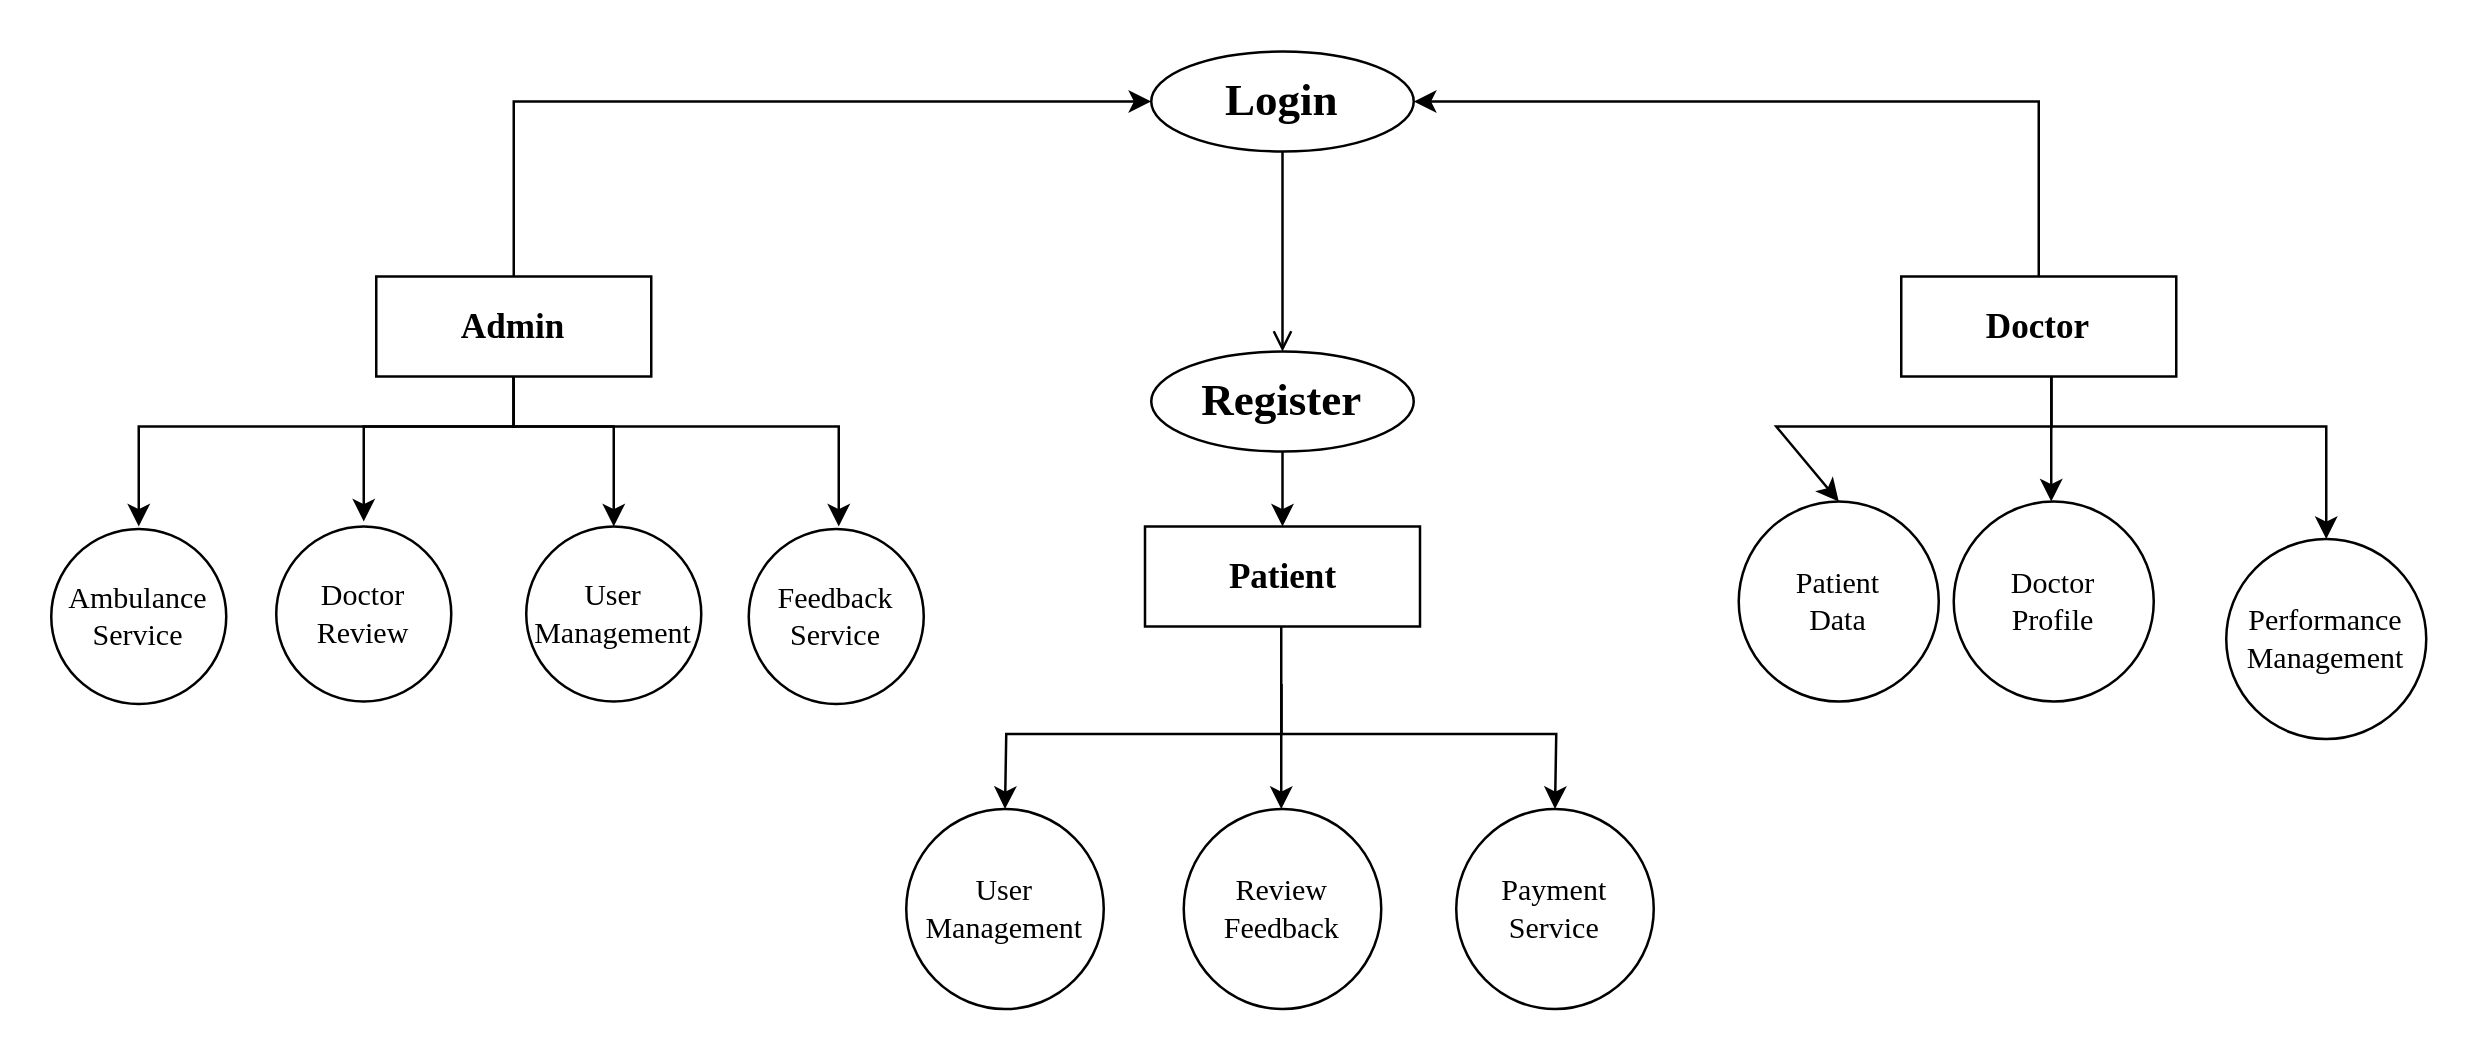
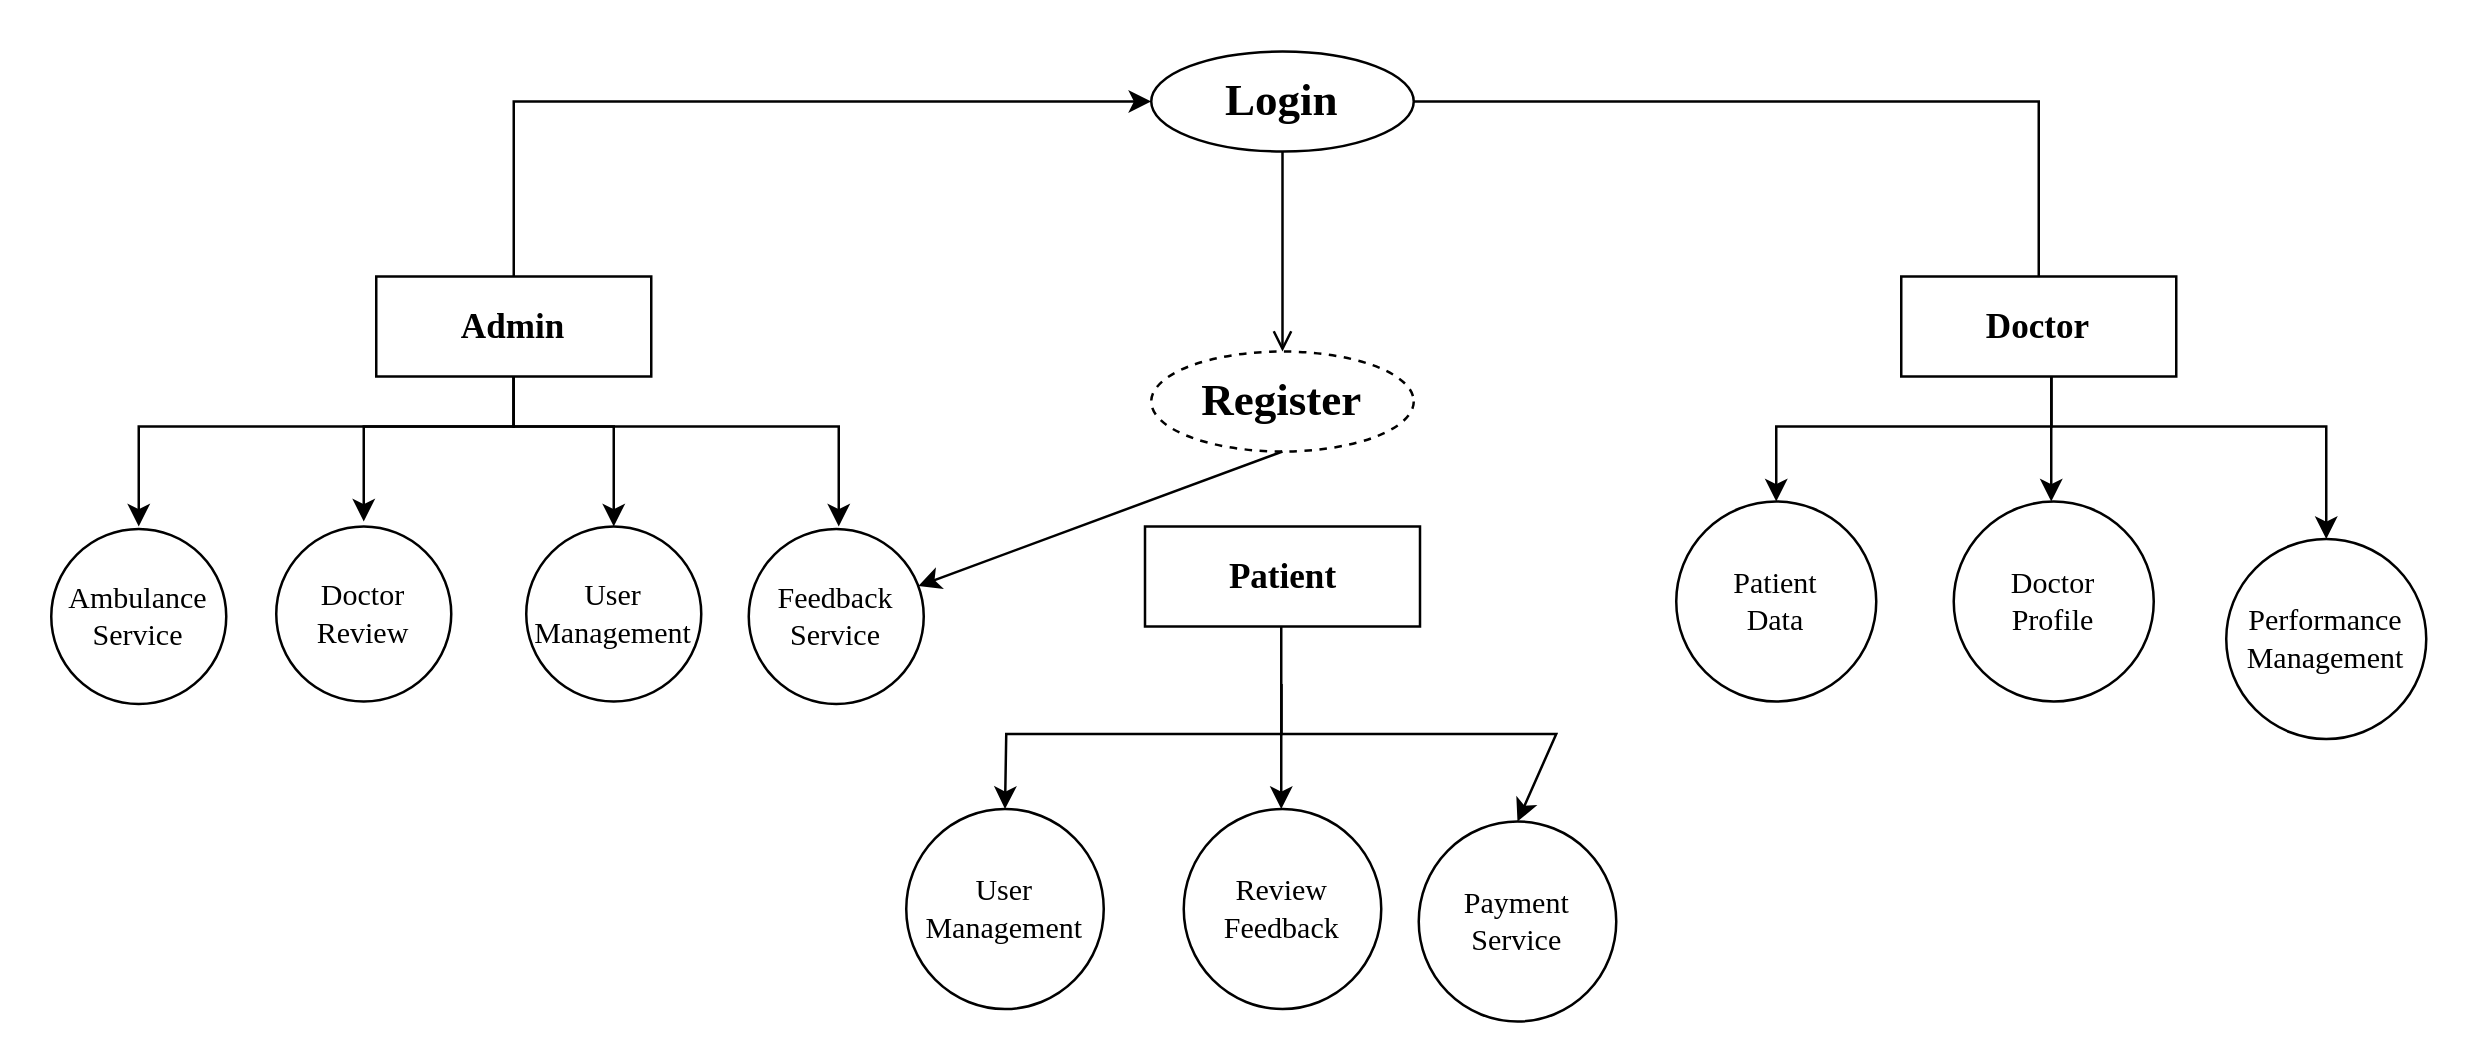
- <mxCell id="6" value="" style="endArrow=classic;html=1;rounded=0;exitX=0.5;exitY=0;exitDx=0;exitDy=0;entryX=1;entryY=0.5;entryDx=0;entryDy=0;" parent="1" source="4" target="2" edge="1"><mxGeometry width="50" height="50" relative="1" as="geometry"><mxPoint x="580" y="150" as="sourcePoint" /><mxPoint x="835" y="80" as="targetPoint" /><Array as="points"><mxPoint x="815" y="40" /></Array></mxGeometry></mxCell>
+ <mxCell id="6" value="" style="endArrow=none;html=1;rounded=0;exitX=0.5;exitY=0;exitDx=0;exitDy=0;entryX=1;entryY=0.5;entryDx=0;entryDy=0;" parent="1" source="4" target="2" edge="1"><mxGeometry width="50" height="50" relative="1" as="geometry"><mxPoint x="580" y="150" as="sourcePoint" /><mxPoint x="835" y="80" as="targetPoint" /><Array as="points"><mxPoint x="815" y="40" /></Array></mxGeometry></mxCell>
- <mxCell id="13" value="&lt;h2&gt;&lt;font face=&quot;Garamond&quot;&gt;Register&lt;/font&gt;&lt;/h2&gt;" style="ellipse;whiteSpace=wrap;html=1;" vertex="1" parent="1"><mxGeometry x="460" y="140" width="105" height="40" as="geometry" /></mxCell>
+ <mxCell id="13" value="&lt;h2&gt;&lt;font face=&quot;Garamond&quot;&gt;Register&lt;/font&gt;&lt;/h2&gt;" style="ellipse;whiteSpace=wrap;html=1;dashed=1;" vertex="1" parent="1"><mxGeometry x="460" y="140" width="105" height="40" as="geometry" /></mxCell>
- <mxCell id="29" value="" style="endArrow=classic;html=1;rounded=0;fontFamily=Garamond;fontColor=#000000;entryX=0.5;entryY=0;entryDx=0;entryDy=0;exitX=0.5;exitY=1;exitDx=0;exitDy=0;" edge="1" parent="1" source="13" target="28"><mxGeometry width="50" height="50" relative="1" as="geometry"><mxPoint x="490" y="250" as="sourcePoint" /><mxPoint x="540" y="200" as="targetPoint" /></mxGeometry></mxCell>
+ <mxCell id="29" value="" style="endArrow=classic;html=1;rounded=0;fontFamily=Garamond;fontColor=#000000;exitX=0.5;exitY=1;exitDx=0;exitDy=0;" edge="1" parent="1" source="13" target="27"><mxGeometry width="50" height="50" relative="1" as="geometry"><mxPoint x="490" y="250" as="sourcePoint" /><mxPoint x="540" y="200" as="targetPoint" /></mxGeometry></mxCell>
- <mxCell id="14" value="Patient&lt;br&gt;Data" style="ellipse;whiteSpace=wrap;html=1;aspect=fixed;fontFamily=Garamond;" vertex="1" parent="1"><mxGeometry x="695" y="200" width="80" height="80" as="geometry" /></mxCell>
+ <mxCell id="14" value="Patient&lt;br&gt;Data" style="ellipse;whiteSpace=wrap;html=1;aspect=fixed;fontFamily=Garamond;" vertex="1" parent="1"><mxGeometry x="670" y="200" width="80" height="80" as="geometry" /></mxCell>
- <mxCell id="22" value="Payment&lt;br&gt;Service" style="ellipse;whiteSpace=wrap;html=1;aspect=fixed;fontFamily=Garamond;" vertex="1" parent="1"><mxGeometry x="582" y="323" width="79" height="80" as="geometry" /></mxCell>
+ <mxCell id="22" value="Payment&lt;br&gt;Service" style="ellipse;whiteSpace=wrap;html=1;aspect=fixed;fontFamily=Garamond;" vertex="1" parent="1"><mxGeometry x="567" y="328" width="79" height="80" as="geometry" /></mxCell>
